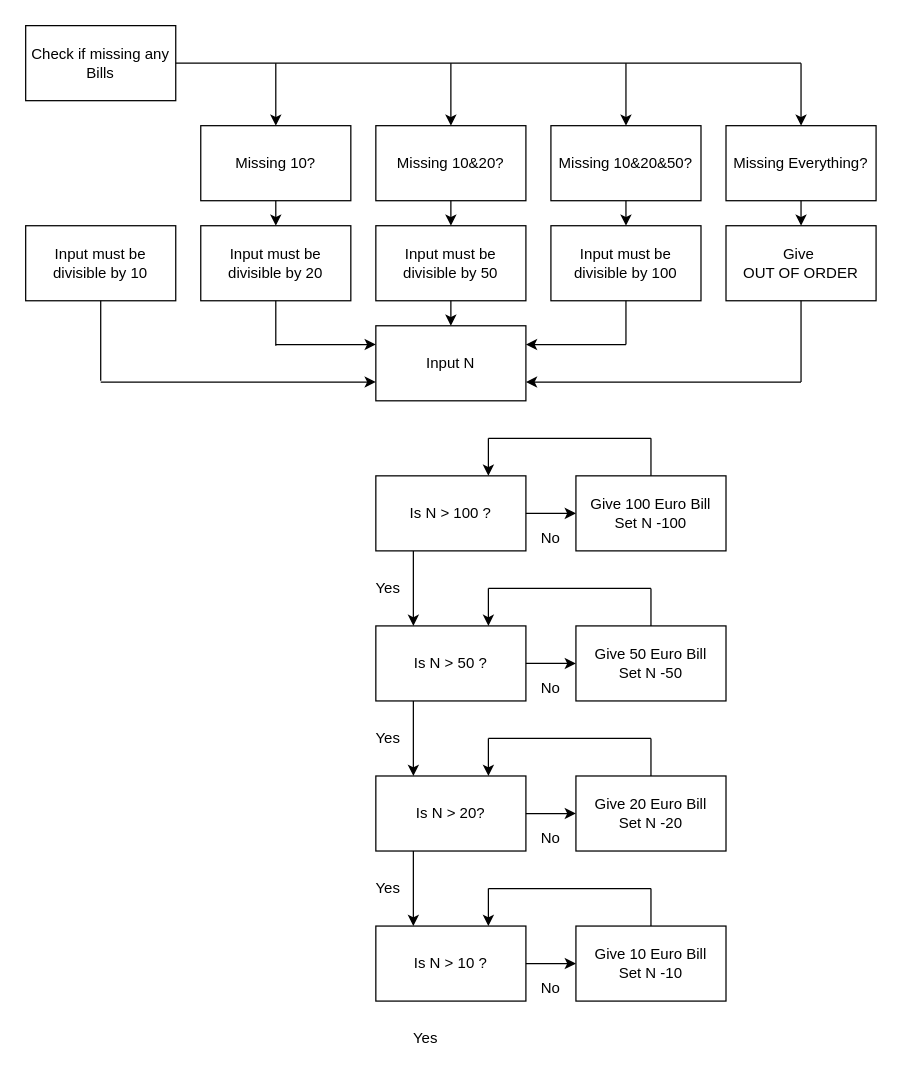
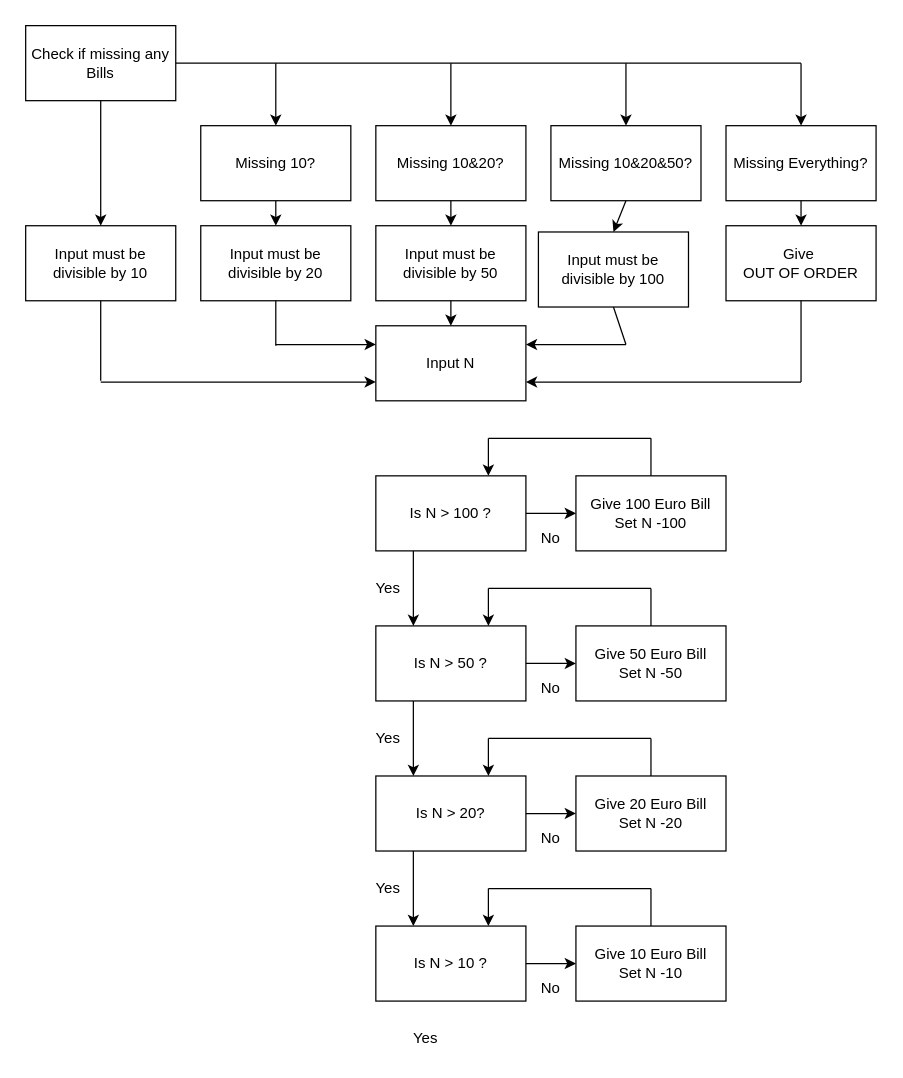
+ <mxCell id="48" value="" style="endArrow=classic;html=1;exitX=0.5;exitY=1;exitDx=0;exitDy=0;entryX=0.5;entryY=0;entryDx=0;entryDy=0;" edge="1" parent="1" source="2" target="11"><mxGeometry width="50" height="50" relative="1" as="geometry"><mxPoint x="60" y="160" as="sourcePoint" /><mxPoint x="110" y="110" as="targetPoint" /></mxGeometry></mxCell>
- <mxCell id="9" value="Input must be divisible by 100" style="rounded=0;whiteSpace=wrap;html=1;" vertex="1" parent="1"><mxGeometry x="440" y="180" width="120" height="60" as="geometry" /></mxCell>
+ <mxCell id="9" value="Input must be divisible by 100" style="rounded=0;whiteSpace=wrap;html=1;" vertex="1" parent="1"><mxGeometry x="430" y="185" width="120" height="60" as="geometry" /></mxCell>
